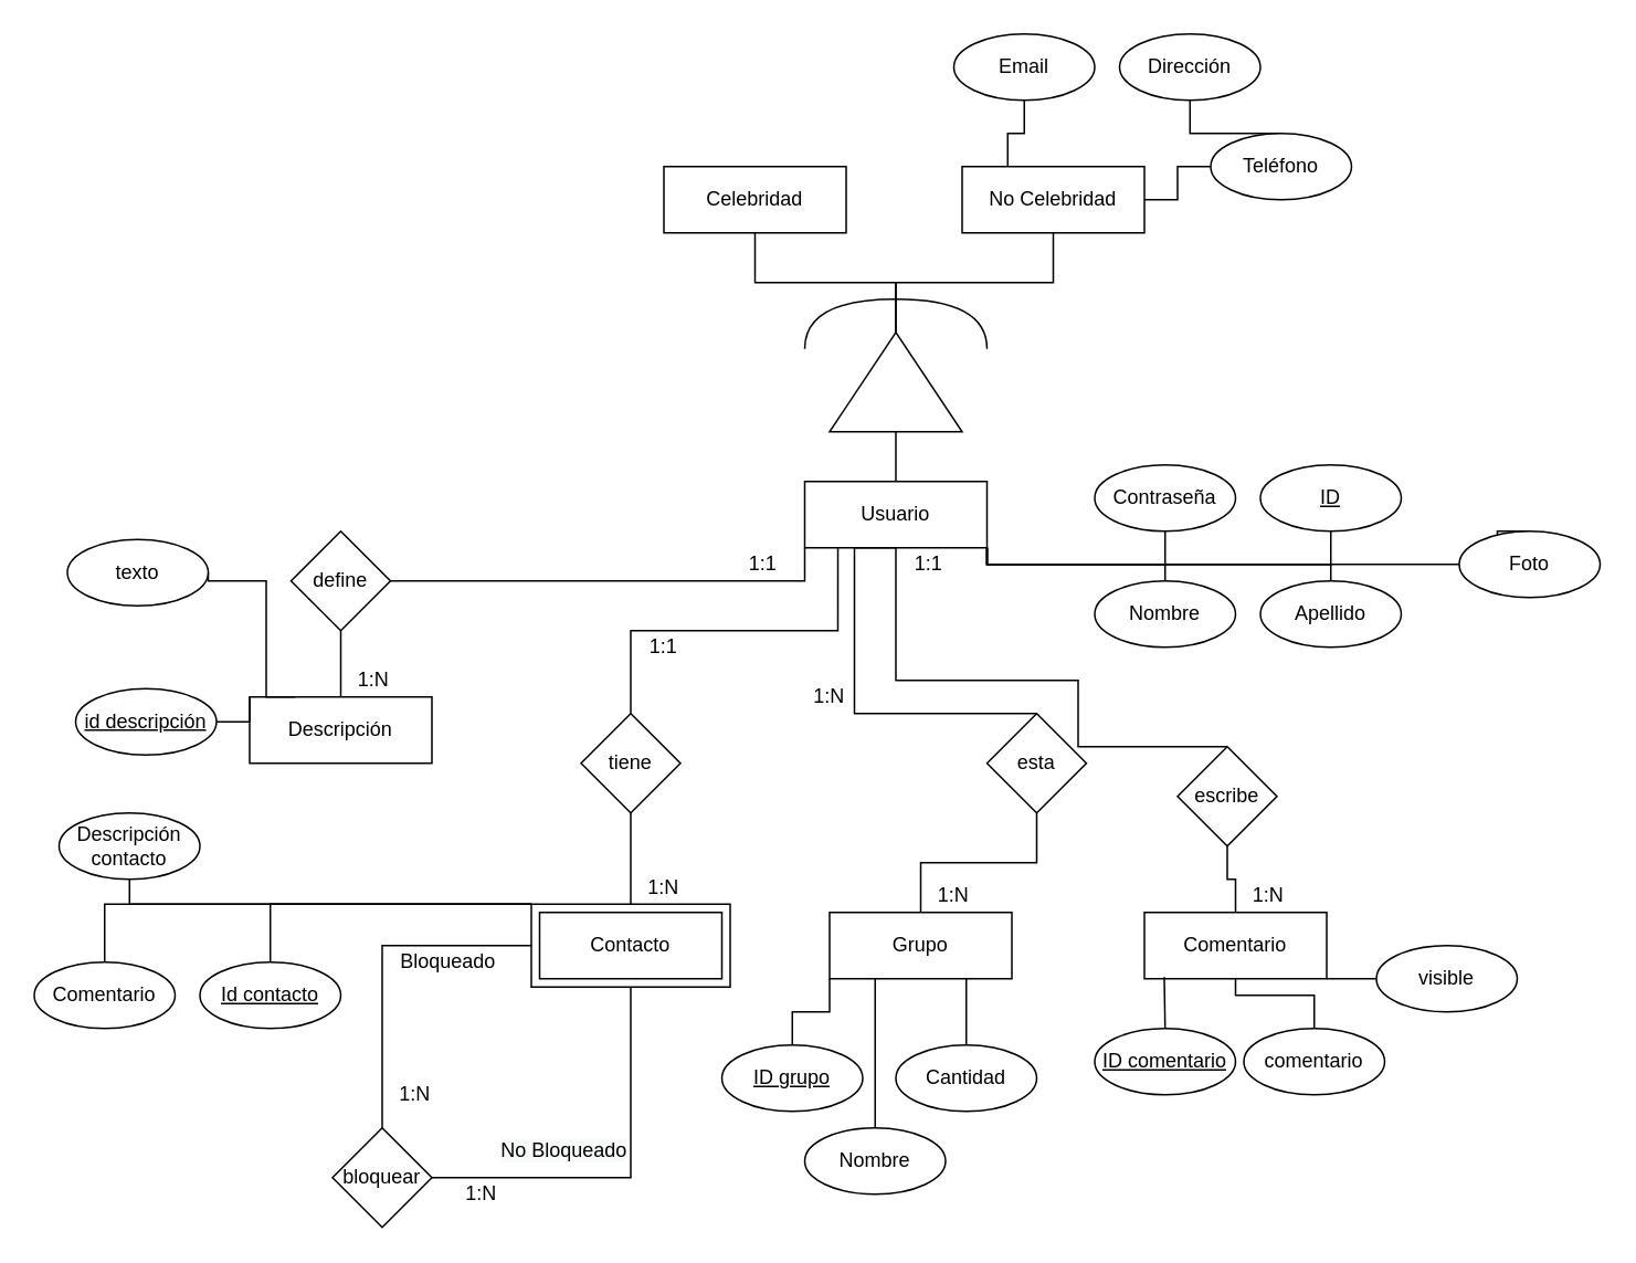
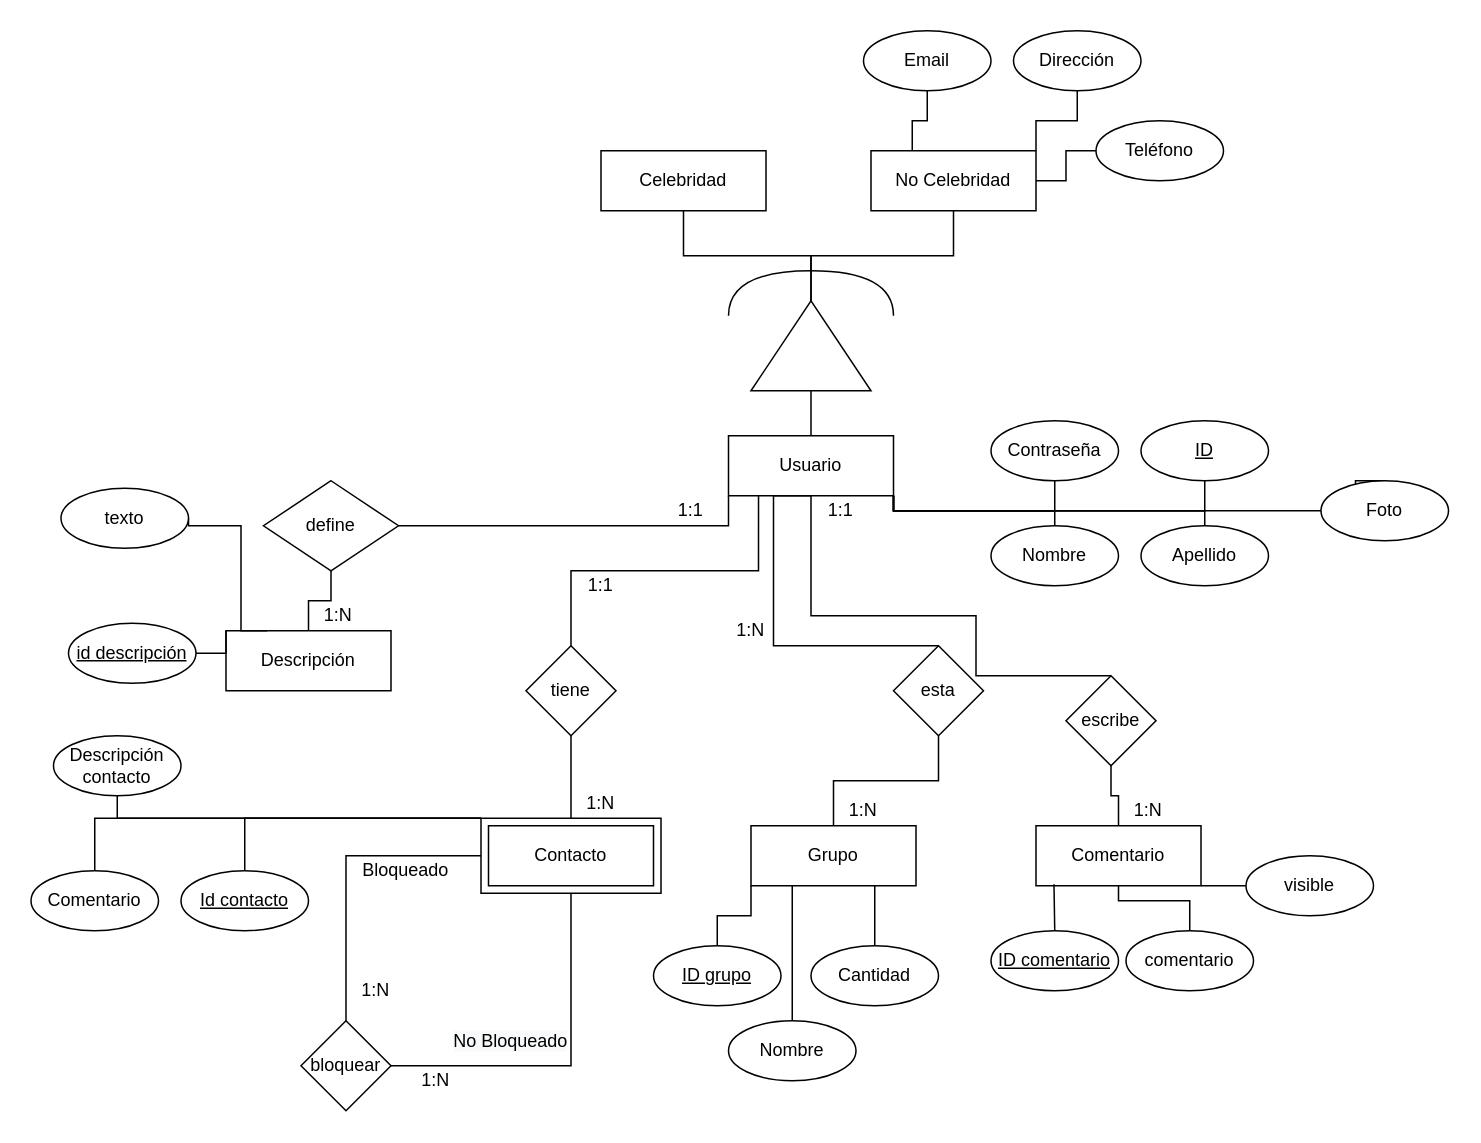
- <mxCell id="45" style="edgeStyle=orthogonalEdgeStyle;rounded=0;orthogonalLoop=1;jettySize=auto;html=1;exitX=0.5;exitY=1;exitDx=0;exitDy=0;endArrow=none;endFill=0;" edge="1" parent="1" source="46" target="48"><mxGeometry relative="1" as="geometry" /></mxCell>
+ <mxCell id="45" style="edgeStyle=orthogonalEdgeStyle;rounded=0;orthogonalLoop=1;jettySize=auto;html=1;exitX=0.5;exitY=1;exitDx=0;exitDy=0;entryX=1;entryY=0;entryDx=0;entryDy=0;endArrow=none;endFill=0;" edge="1" parent="1" source="46" target="19"><mxGeometry relative="1" as="geometry" /></mxCell>
- <mxCell id="5" value="define" style="rhombus;whiteSpace=wrap;html=1;" vertex="1" parent="1"><mxGeometry x="175" y="320" width="60" height="60" as="geometry" /></mxCell>
+ <mxCell id="5" value="define" style="rhombus;whiteSpace=wrap;html=1;" vertex="1" parent="1"><mxGeometry x="175" y="320" width="90" height="60" as="geometry" /></mxCell>
